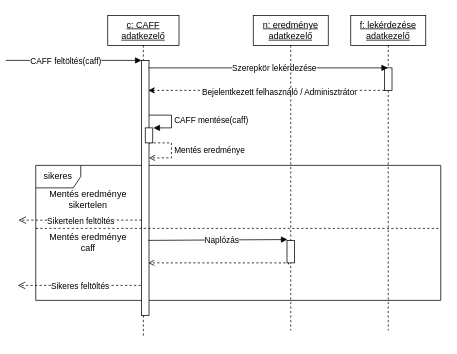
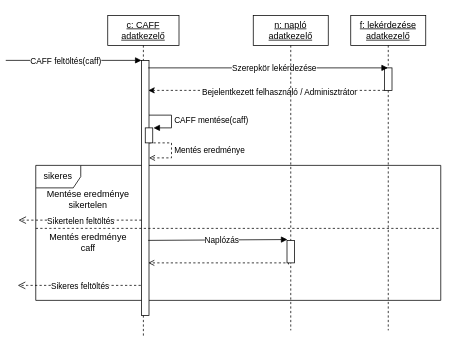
- <mxCell id="20" value="&lt;u&gt;n: eredménye&lt;br&gt;adatkezelő&lt;br&gt;&lt;/u&gt;" style="shape=umlLifeline;perimeter=lifelinePerimeter;whiteSpace=wrap;html=1;container=1;collapsible=0;recursiveResize=0;outlineConnect=0;" parent="1" vertex="1"><mxGeometry x="334" y="20" width="100" height="420" as="geometry" /></mxCell>
+ <mxCell id="20" value="&lt;u&gt;n: napló&lt;br&gt;adatkezelő&lt;br&gt;&lt;/u&gt;" style="shape=umlLifeline;perimeter=lifelinePerimeter;whiteSpace=wrap;html=1;container=1;collapsible=0;recursiveResize=0;outlineConnect=0;" parent="1" vertex="1"><mxGeometry x="334" y="20" width="100" height="420" as="geometry" /></mxCell>
- <mxCell id="17" value="Mentés eredménye&lt;br&gt;sikertelen" style="text;html=1;strokeColor=none;fillColor=none;align=center;verticalAlign=middle;whiteSpace=wrap;rounded=0;dashed=1;" parent="1" vertex="1"><mxGeometry x="44" y="250" width="140" height="30" as="geometry" /></mxCell>
+ <mxCell id="17" value="Mentése eredménye&lt;br&gt;sikertelen" style="text;html=1;strokeColor=none;fillColor=none;align=center;verticalAlign=middle;whiteSpace=wrap;rounded=0;dashed=1;" parent="1" vertex="1"><mxGeometry x="44" y="250" width="140" height="30" as="geometry" /></mxCell>
